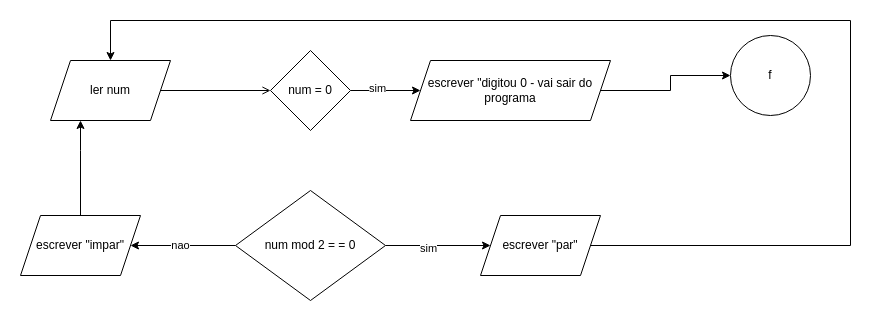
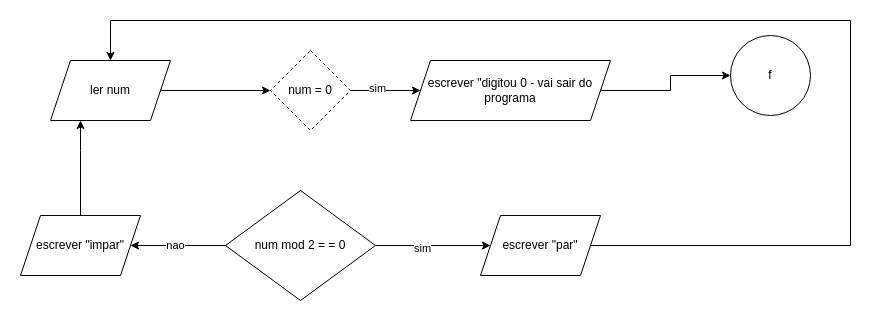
- <mxCell id="2" value="" style="edgeStyle=orthogonalEdgeStyle;rounded=0;orthogonalLoop=1;jettySize=auto;html=1;endArrow=open;" edge="1" parent="1" source="3" target="6"><mxGeometry relative="1" as="geometry" /></mxCell>
+ <mxCell id="2" value="" style="edgeStyle=orthogonalEdgeStyle;rounded=0;orthogonalLoop=1;jettySize=auto;html=1;" edge="1" parent="1" source="3" target="6"><mxGeometry relative="1" as="geometry" /></mxCell>
- <mxCell id="6" value="num = 0" style="rhombus;whiteSpace=wrap;html=1;" vertex="1" parent="1"><mxGeometry x="270" y="50" width="80" height="80" as="geometry" /></mxCell>
+ <mxCell id="6" value="num = 0" style="rhombus;whiteSpace=wrap;html=1;dashed=1;" vertex="1" parent="1"><mxGeometry x="270" y="50" width="80" height="80" as="geometry" /></mxCell>
- <mxCell id="14" value="num mod 2 = = 0" style="rhombus;whiteSpace=wrap;html=1;" vertex="1" parent="1"><mxGeometry x="235" y="190" width="150" height="110" as="geometry" /></mxCell>
+ <mxCell id="14" value="num mod 2 = = 0" style="rhombus;whiteSpace=wrap;html=1;" vertex="1" parent="1"><mxGeometry x="225" y="190" width="150" height="110" as="geometry" /></mxCell>
